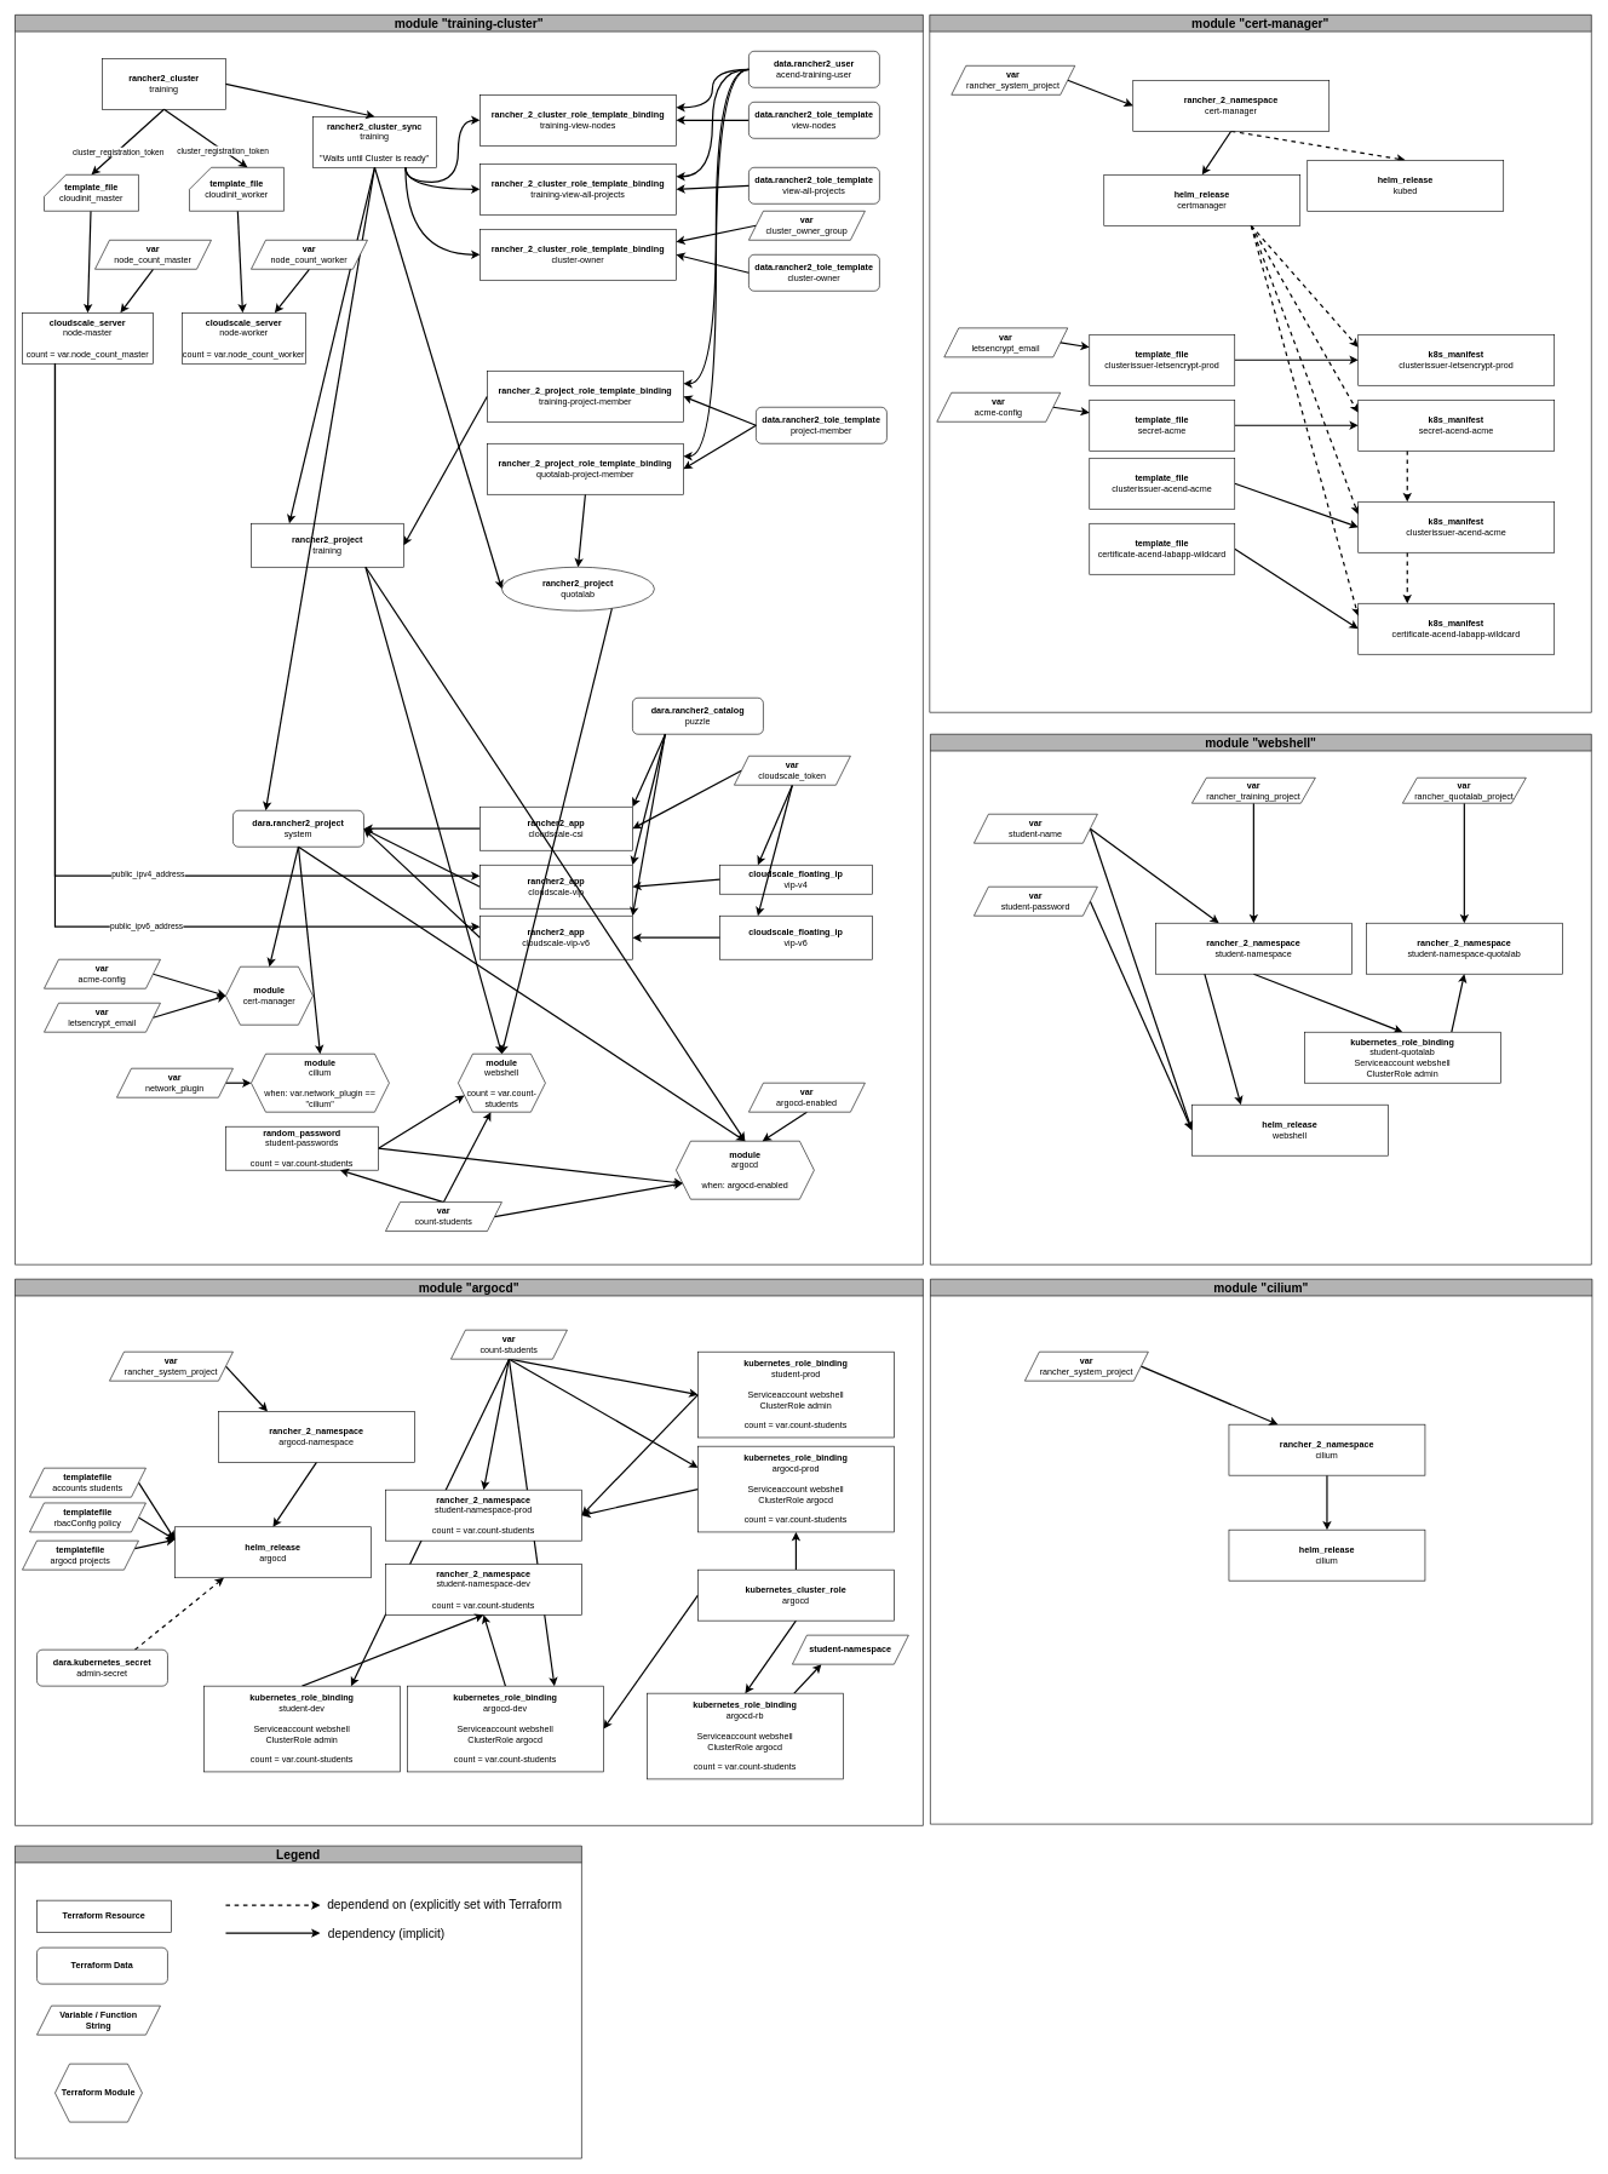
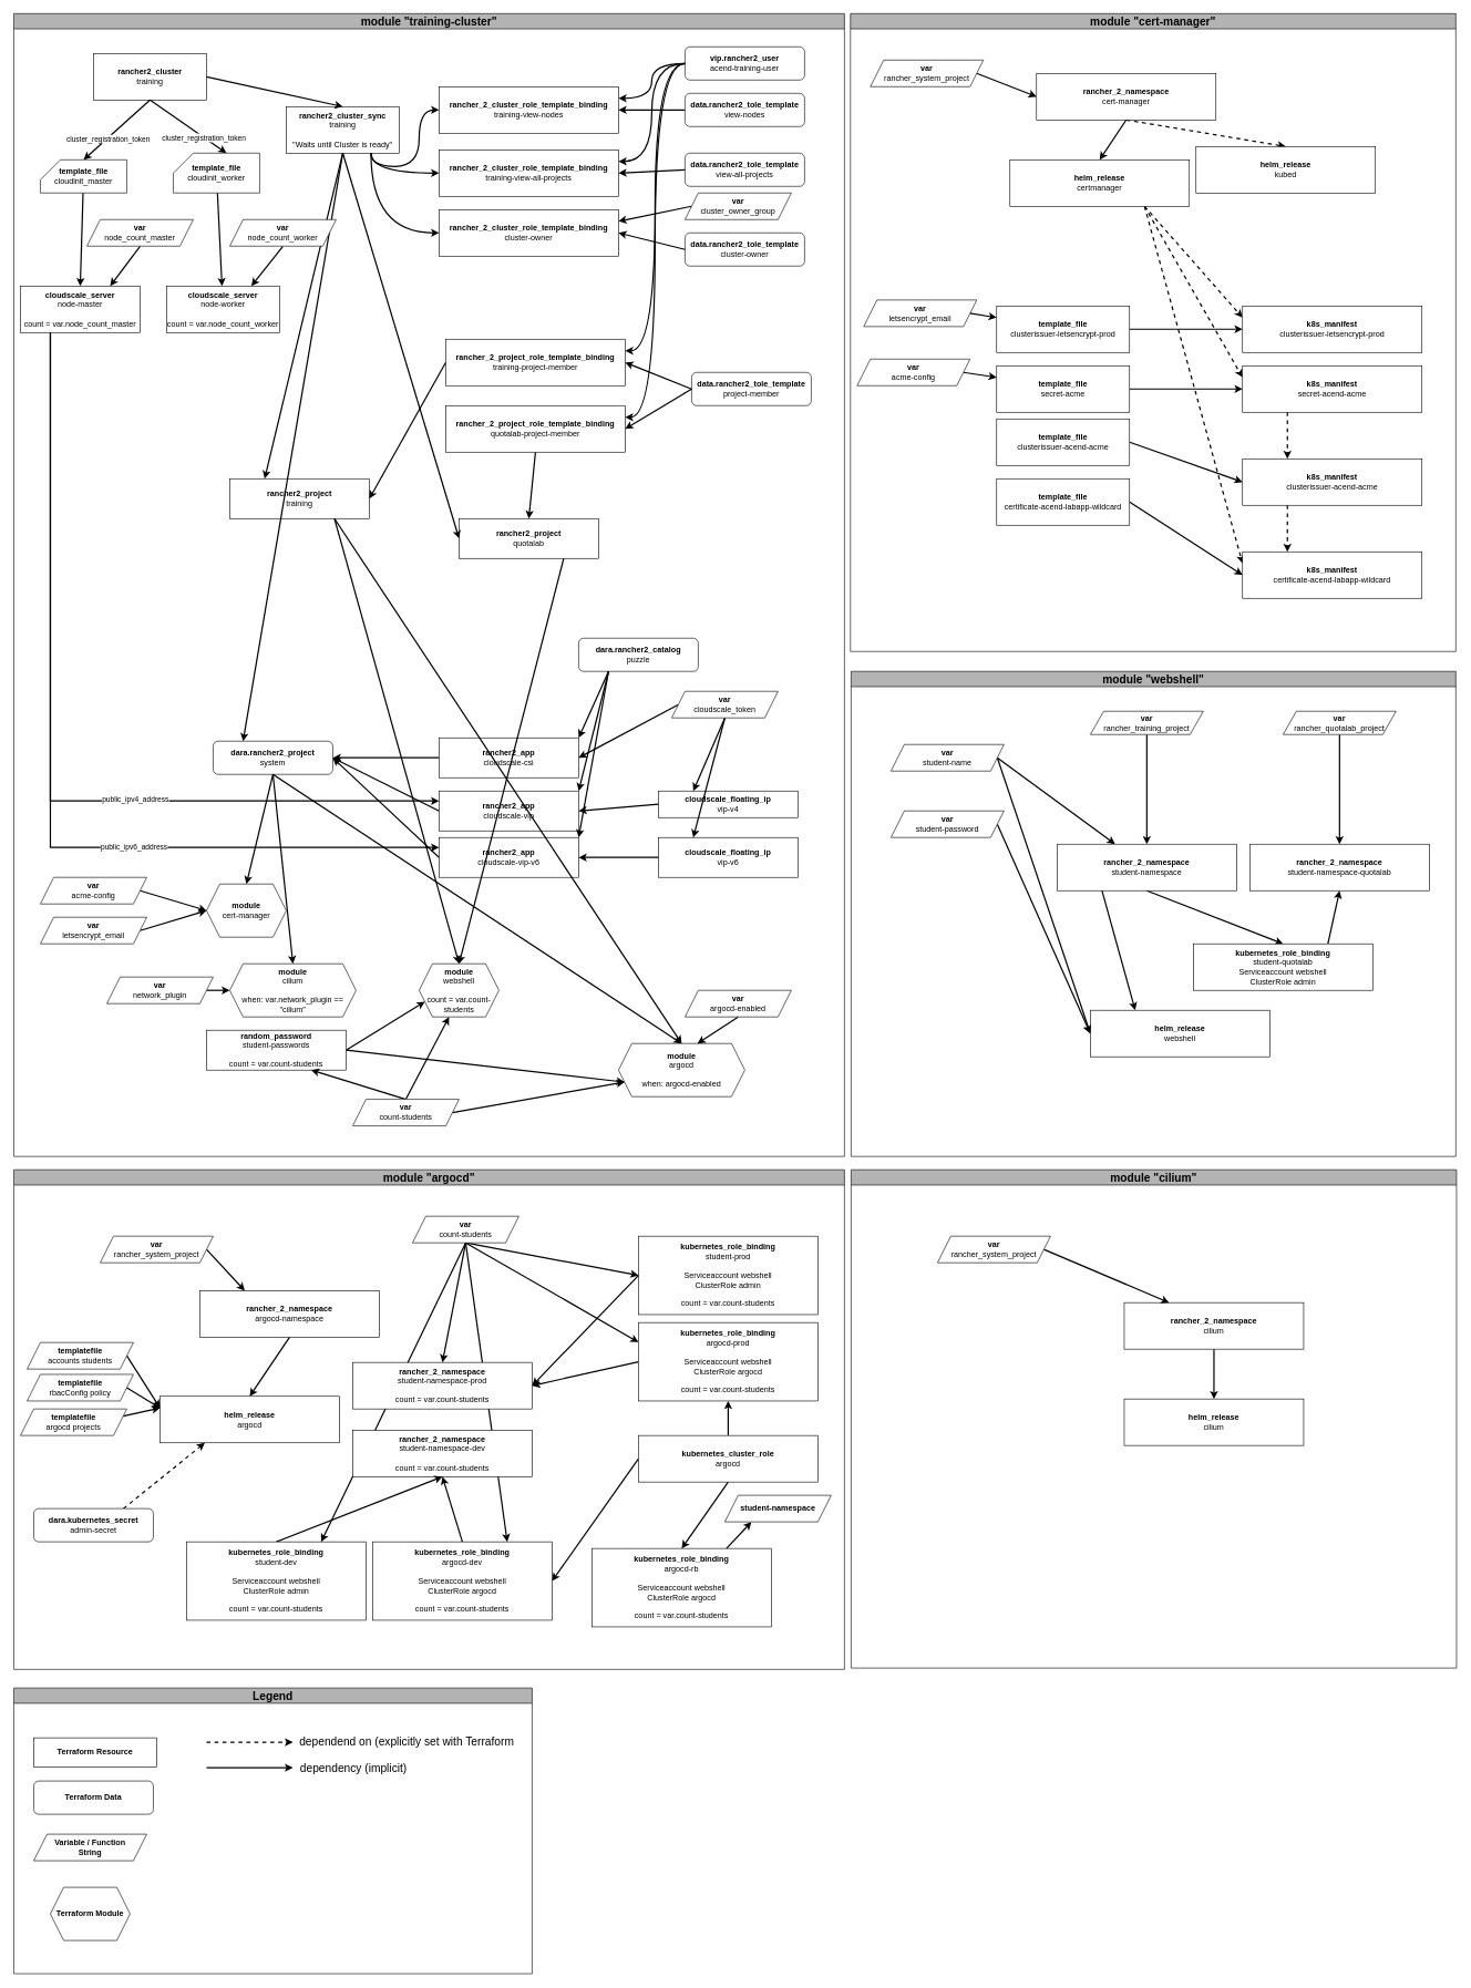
- <mxCell id="23" value="&lt;b&gt;data.rancher2_user&lt;/b&gt;&lt;br&gt;acend-training-user" style="rounded=1;whiteSpace=wrap;html=1;" parent="2" vertex="1"><mxGeometry x="1010" y="50" width="180" height="50" as="geometry" /></mxCell>
+ <mxCell id="23" value="&lt;b&gt;vip.rancher2_user&lt;/b&gt;&lt;br&gt;acend-training-user" style="rounded=1;whiteSpace=wrap;html=1;" parent="2" vertex="1"><mxGeometry x="1010" y="50" width="180" height="50" as="geometry" /></mxCell>
- <mxCell id="107" style="edgeStyle=none;rounded=0;orthogonalLoop=1;jettySize=auto;html=1;exitX=0.75;exitY=1;exitDx=0;exitDy=0;entryX=0;entryY=0.25;entryDx=0;entryDy=0;fontSize=17;strokeWidth=2;dashed=1;" parent="99" source="109" target="127" edge="1"><mxGeometry relative="1" as="geometry" /></mxCell>
- <mxCell id="18" value="&lt;b&gt;rancher2_project&lt;br&gt;&lt;/b&gt;quotalab" style="ellipse;whiteSpace=wrap;html=1;" parent="2" vertex="1"><mxGeometry x="670" y="760" width="210" height="60" as="geometry" /></mxCell>
+ <mxCell id="18" value="&lt;b&gt;rancher2_project&lt;br&gt;&lt;/b&gt;quotalab" style="rounded=0;whiteSpace=wrap;html=1;" parent="2" vertex="1"><mxGeometry x="670" y="760" width="210" height="60" as="geometry" /></mxCell>
